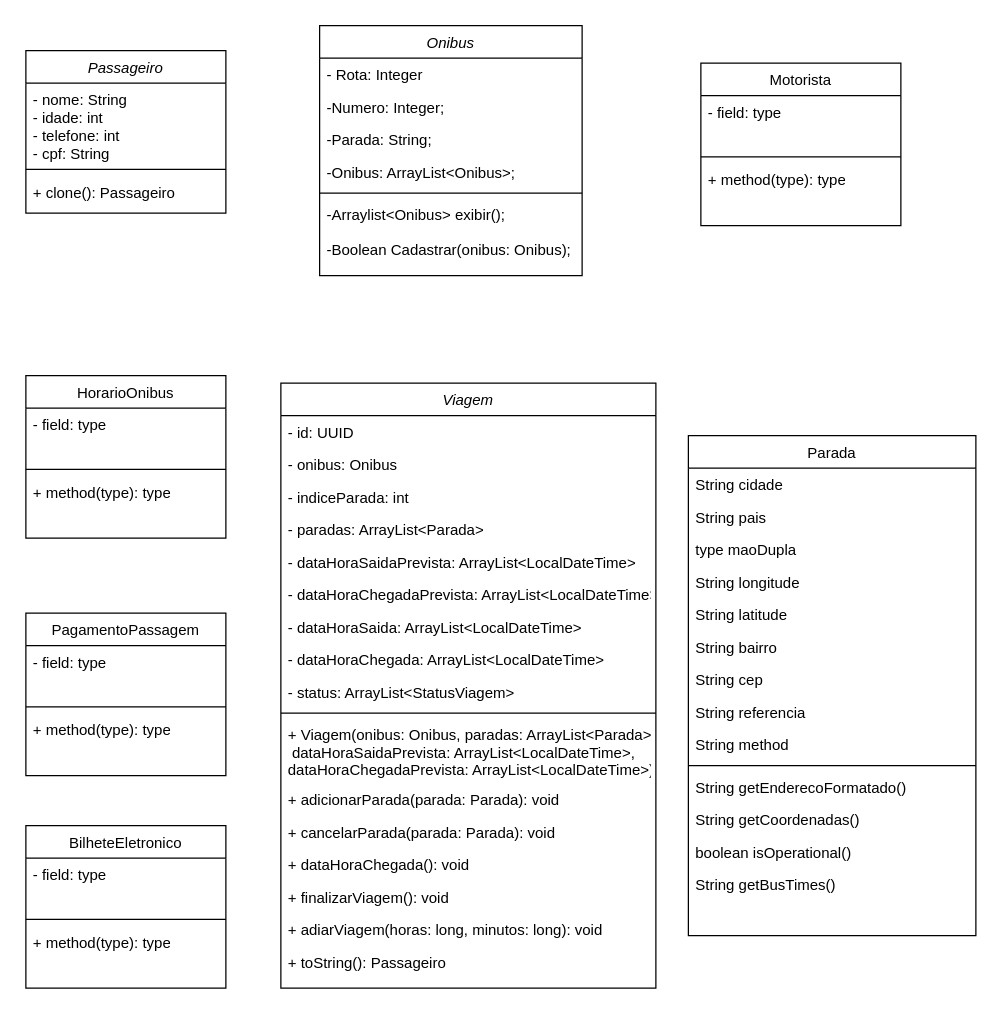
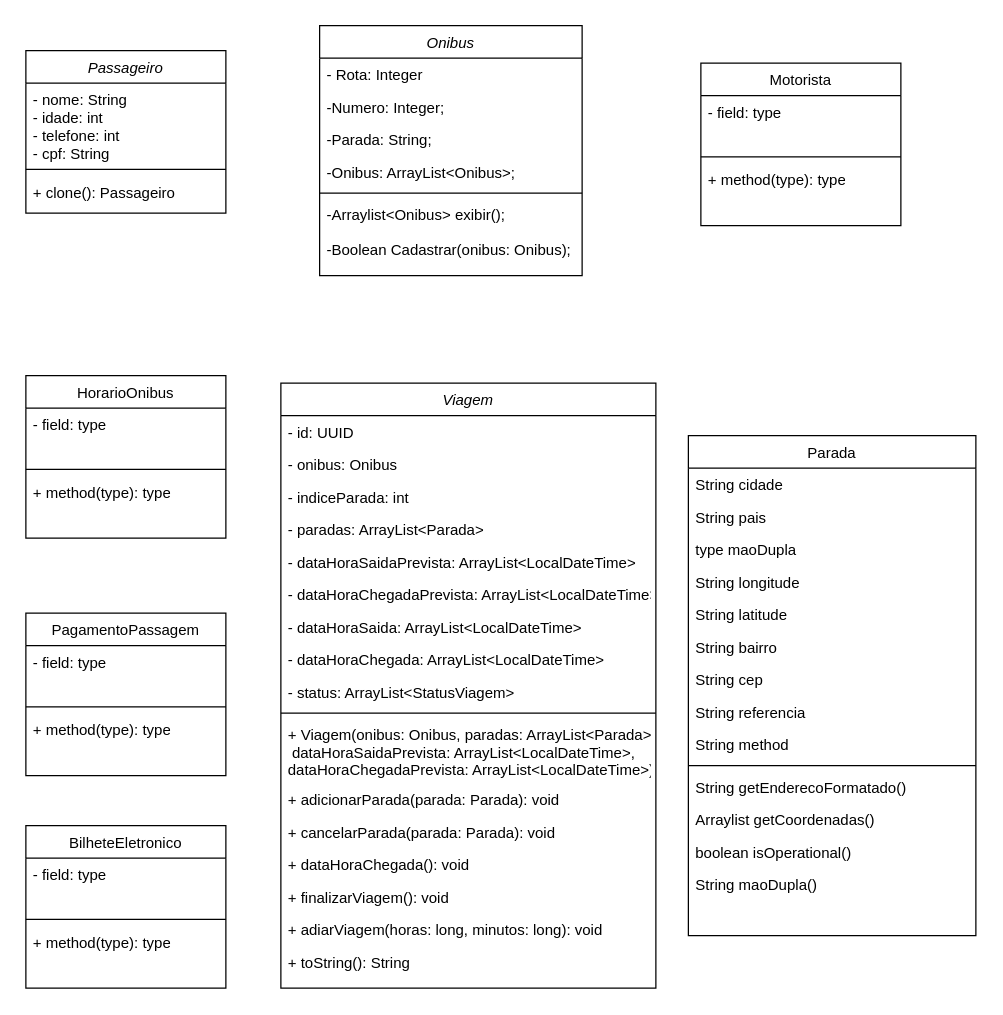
- <mxCell id="59" value="String getCoordenadas()" style="text;align=left;verticalAlign=top;spacingLeft=4;spacingRight=4;overflow=hidden;rotatable=0;points=[[0,0.5],[1,0.5]];portConstraint=eastwest;rounded=0;shadow=0;html=0;" vertex="1" parent="47"><mxGeometry y="294" width="230" height="26" as="geometry" /></mxCell>
+ <mxCell id="59" value="Arraylist getCoordenadas()" style="text;align=left;verticalAlign=top;spacingLeft=4;spacingRight=4;overflow=hidden;rotatable=0;points=[[0,0.5],[1,0.5]];portConstraint=eastwest;rounded=0;shadow=0;html=0;" vertex="1" parent="47"><mxGeometry y="294" width="230" height="26" as="geometry" /></mxCell>
- <mxCell id="61" value="String getBusTimes()" style="text;align=left;verticalAlign=top;spacingLeft=4;spacingRight=4;overflow=hidden;rotatable=0;points=[[0,0.5],[1,0.5]];portConstraint=eastwest;rounded=0;shadow=0;html=0;" vertex="1" parent="47"><mxGeometry y="346" width="230" height="26" as="geometry" /></mxCell>
+ <mxCell id="61" value="String maoDupla()" style="text;align=left;verticalAlign=top;spacingLeft=4;spacingRight=4;overflow=hidden;rotatable=0;points=[[0,0.5],[1,0.5]];portConstraint=eastwest;rounded=0;shadow=0;html=0;" vertex="1" parent="47"><mxGeometry y="346" width="230" height="26" as="geometry" /></mxCell>
- <mxCell id="46" value="+ toString(): Passageiro " style="text;align=left;verticalAlign=top;spacingLeft=4;spacingRight=4;overflow=hidden;rotatable=0;points=[[0,0.5],[1,0.5]];portConstraint=eastwest;" vertex="1" parent="29"><mxGeometry y="450" width="300" height="26" as="geometry" /></mxCell>
+ <mxCell id="46" value="+ toString(): String " style="text;align=left;verticalAlign=top;spacingLeft=4;spacingRight=4;overflow=hidden;rotatable=0;points=[[0,0.5],[1,0.5]];portConstraint=eastwest;" vertex="1" parent="29"><mxGeometry y="450" width="300" height="26" as="geometry" /></mxCell>
